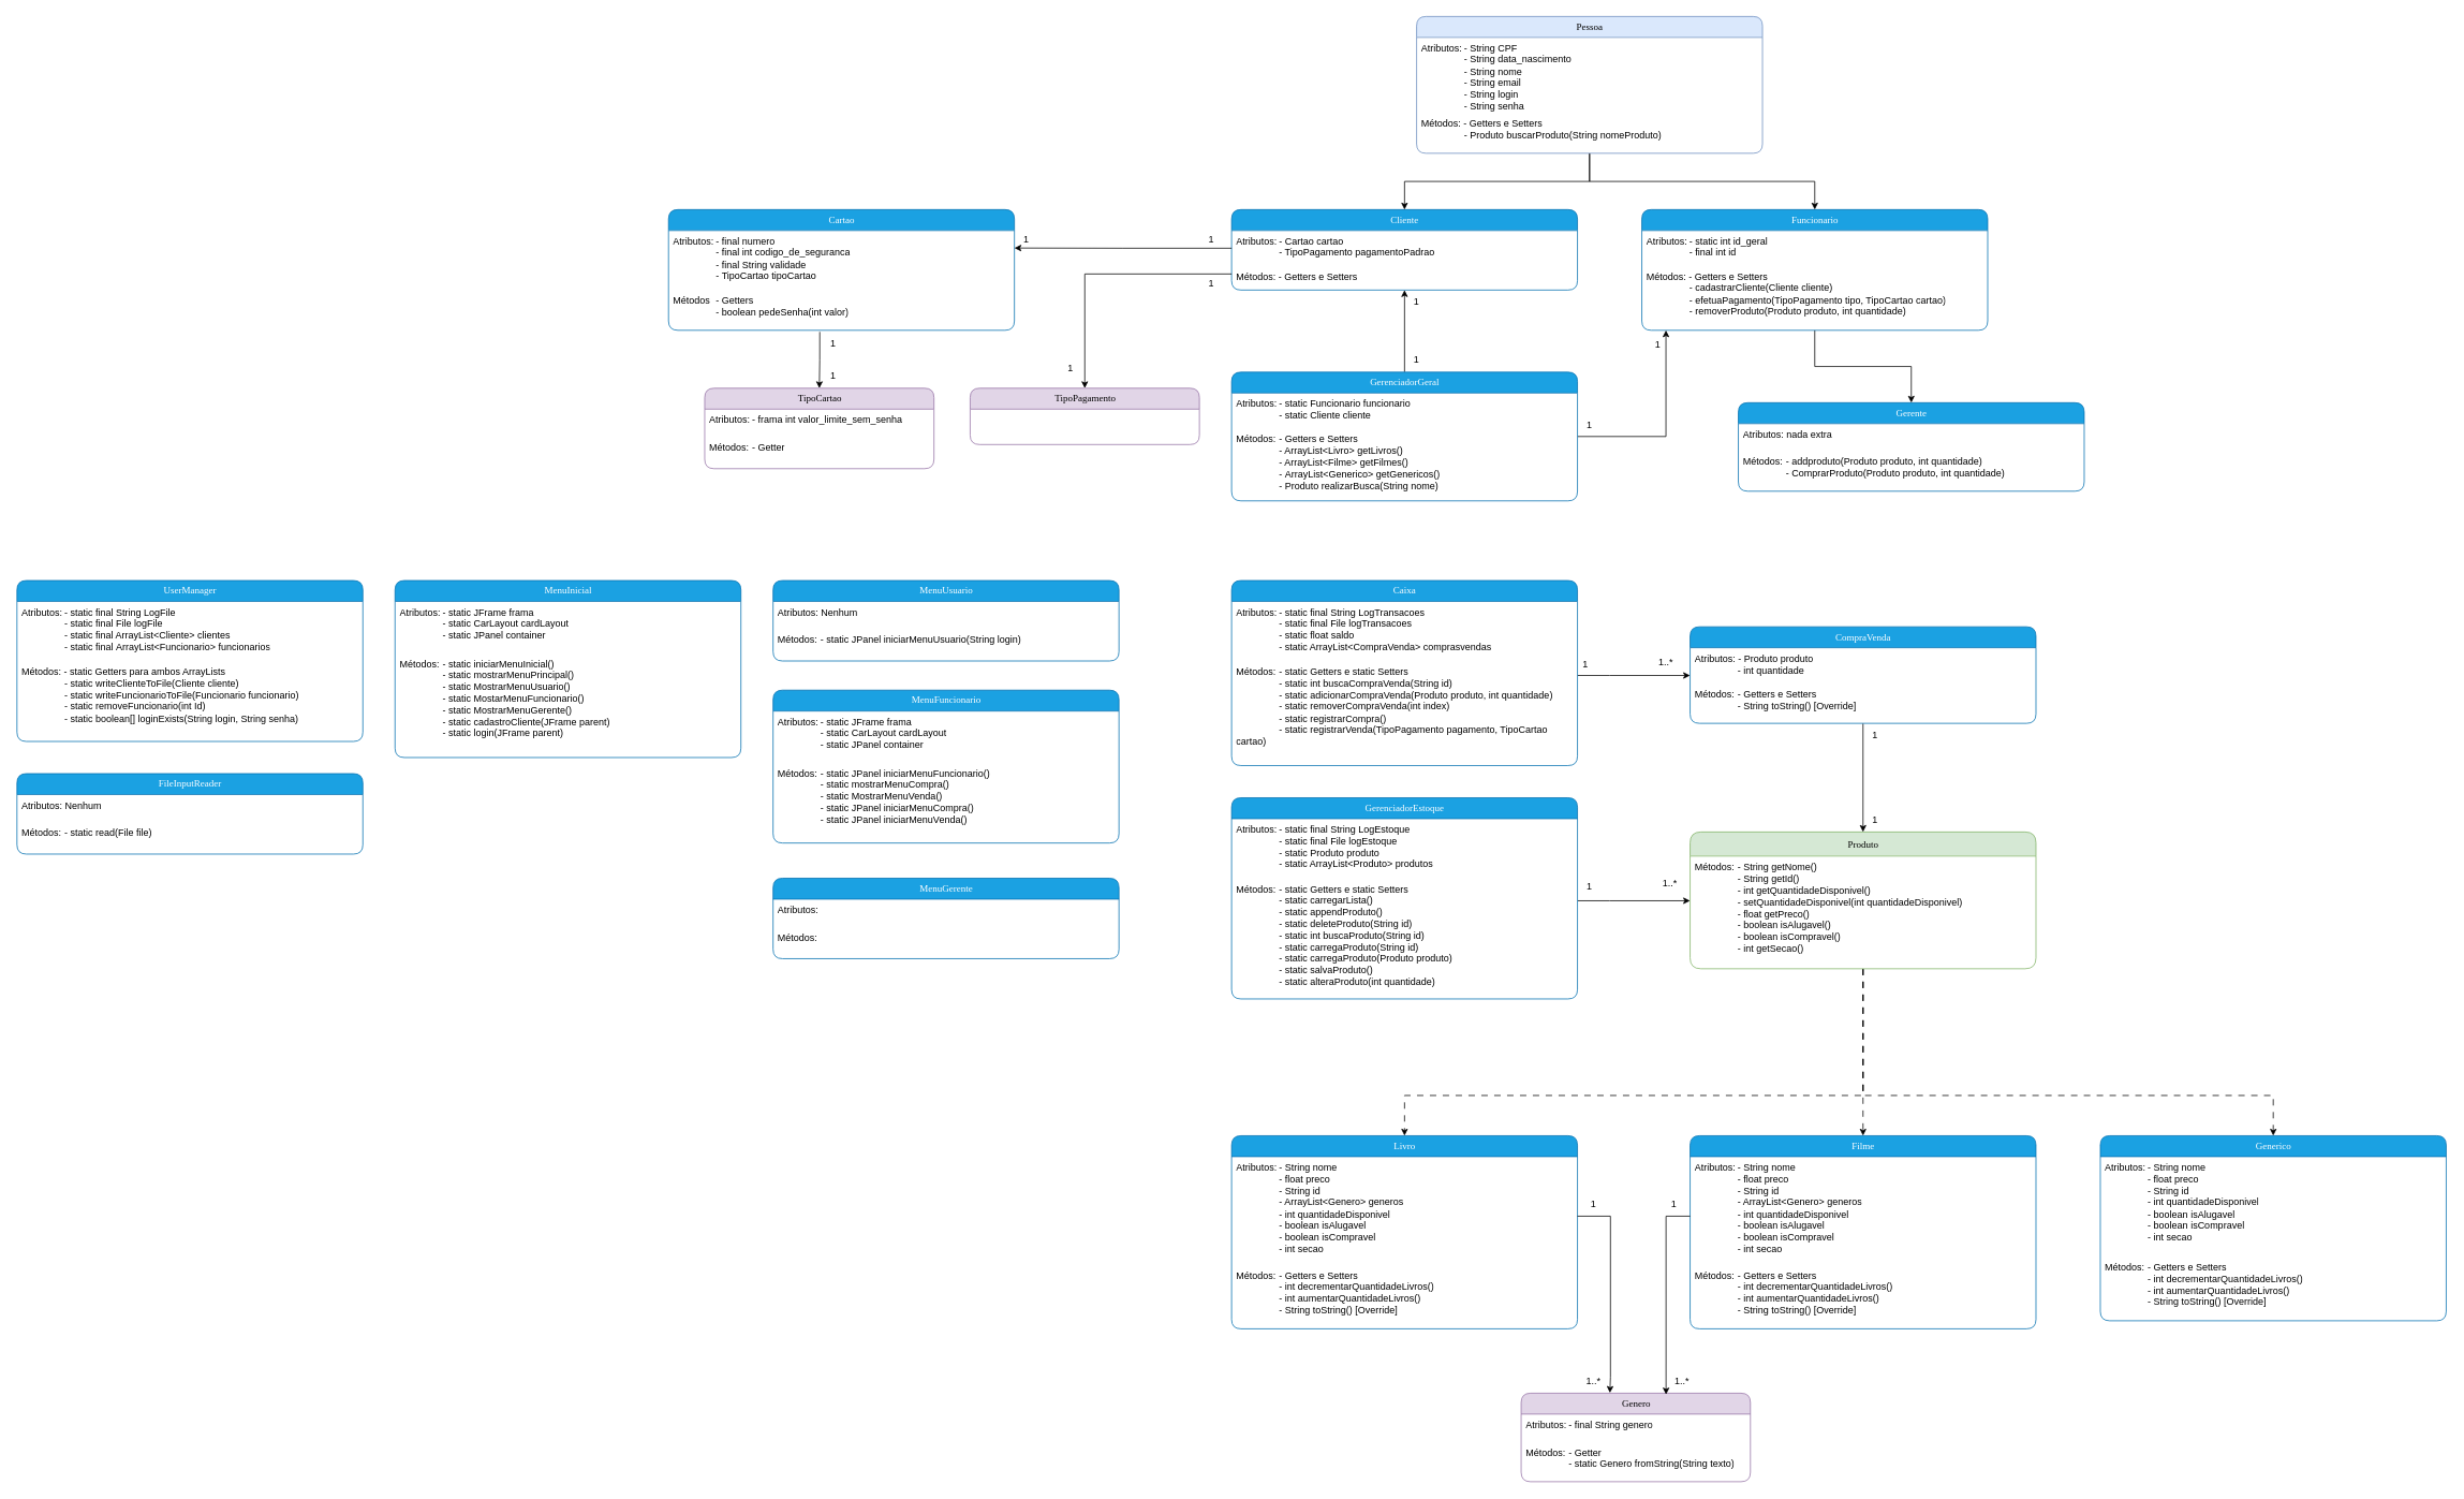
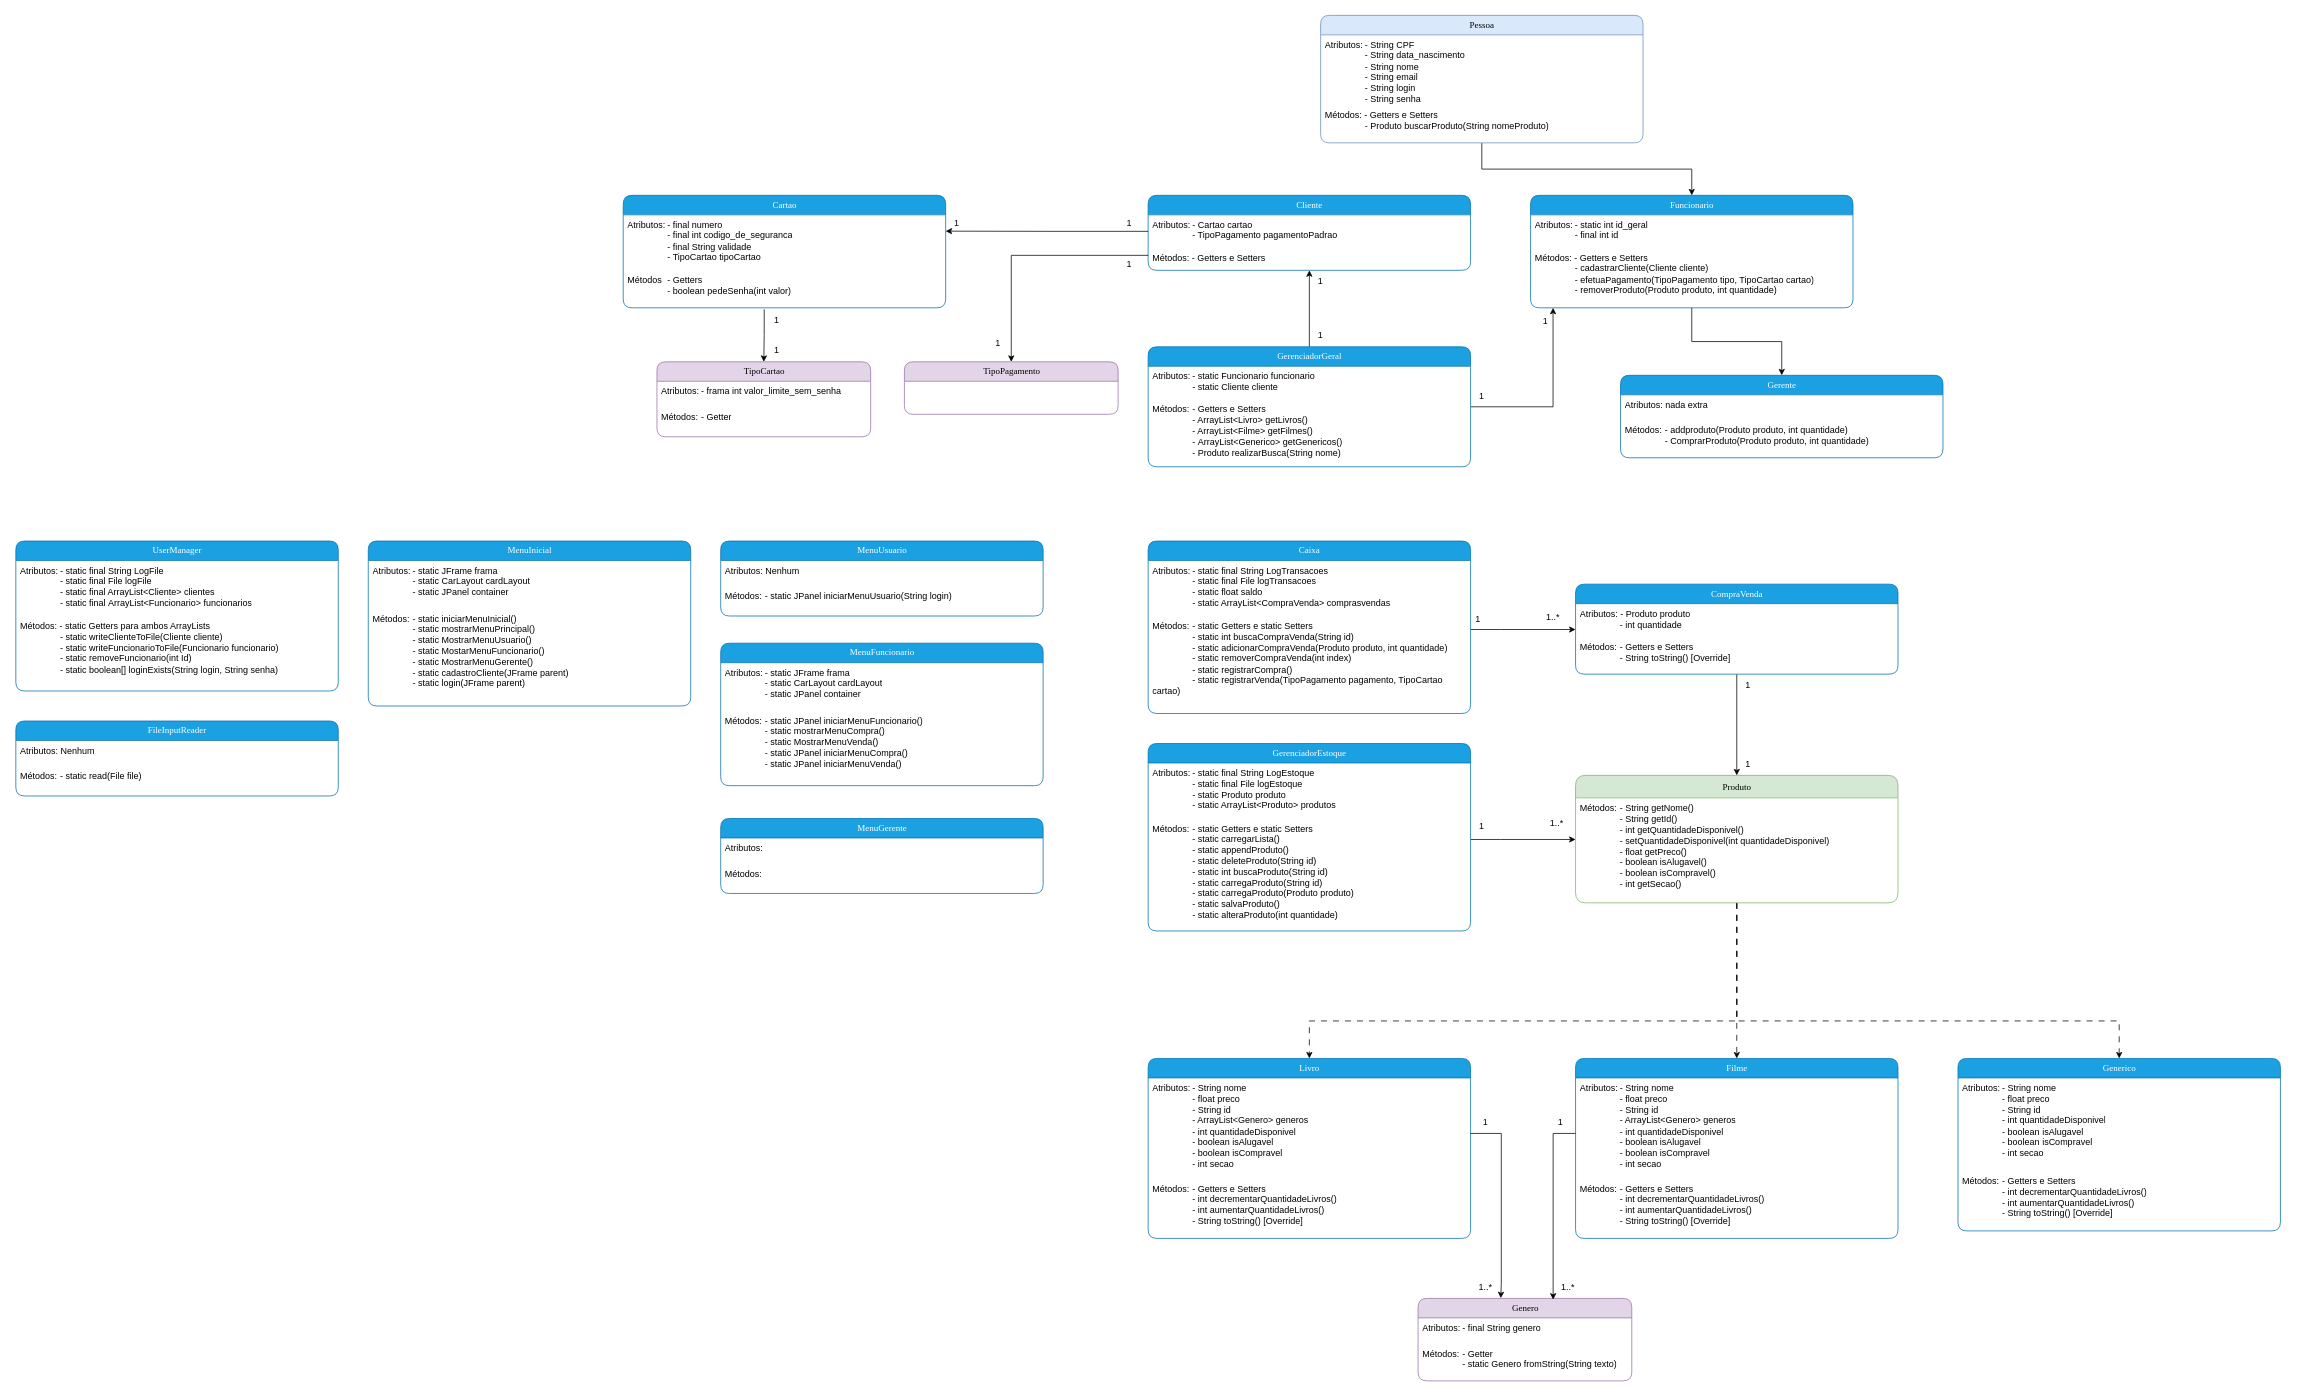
- <mxCell id="5" style="edgeStyle=orthogonalEdgeStyle;rounded=0;orthogonalLoop=1;jettySize=auto;html=1;entryX=0.5;entryY=0;entryDx=0;entryDy=0;" edge="1" parent="1" source="7" target="2"><mxGeometry relative="1" as="geometry" /></mxCell>
